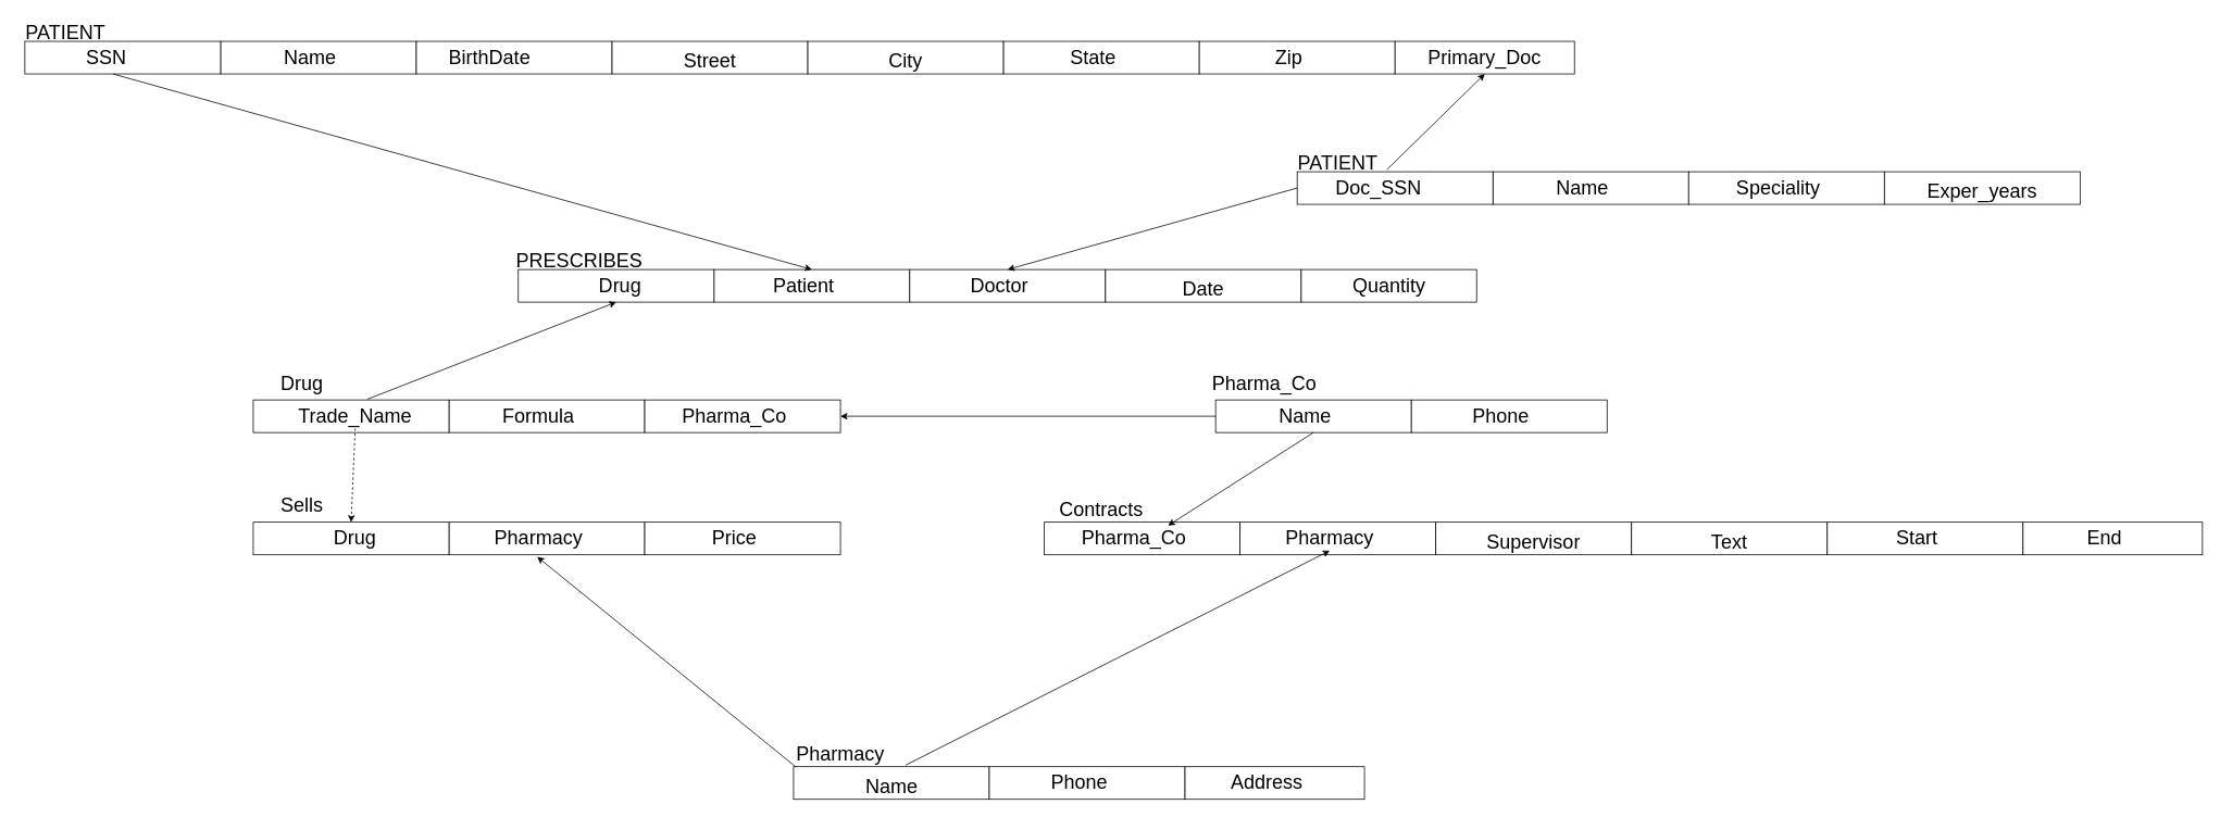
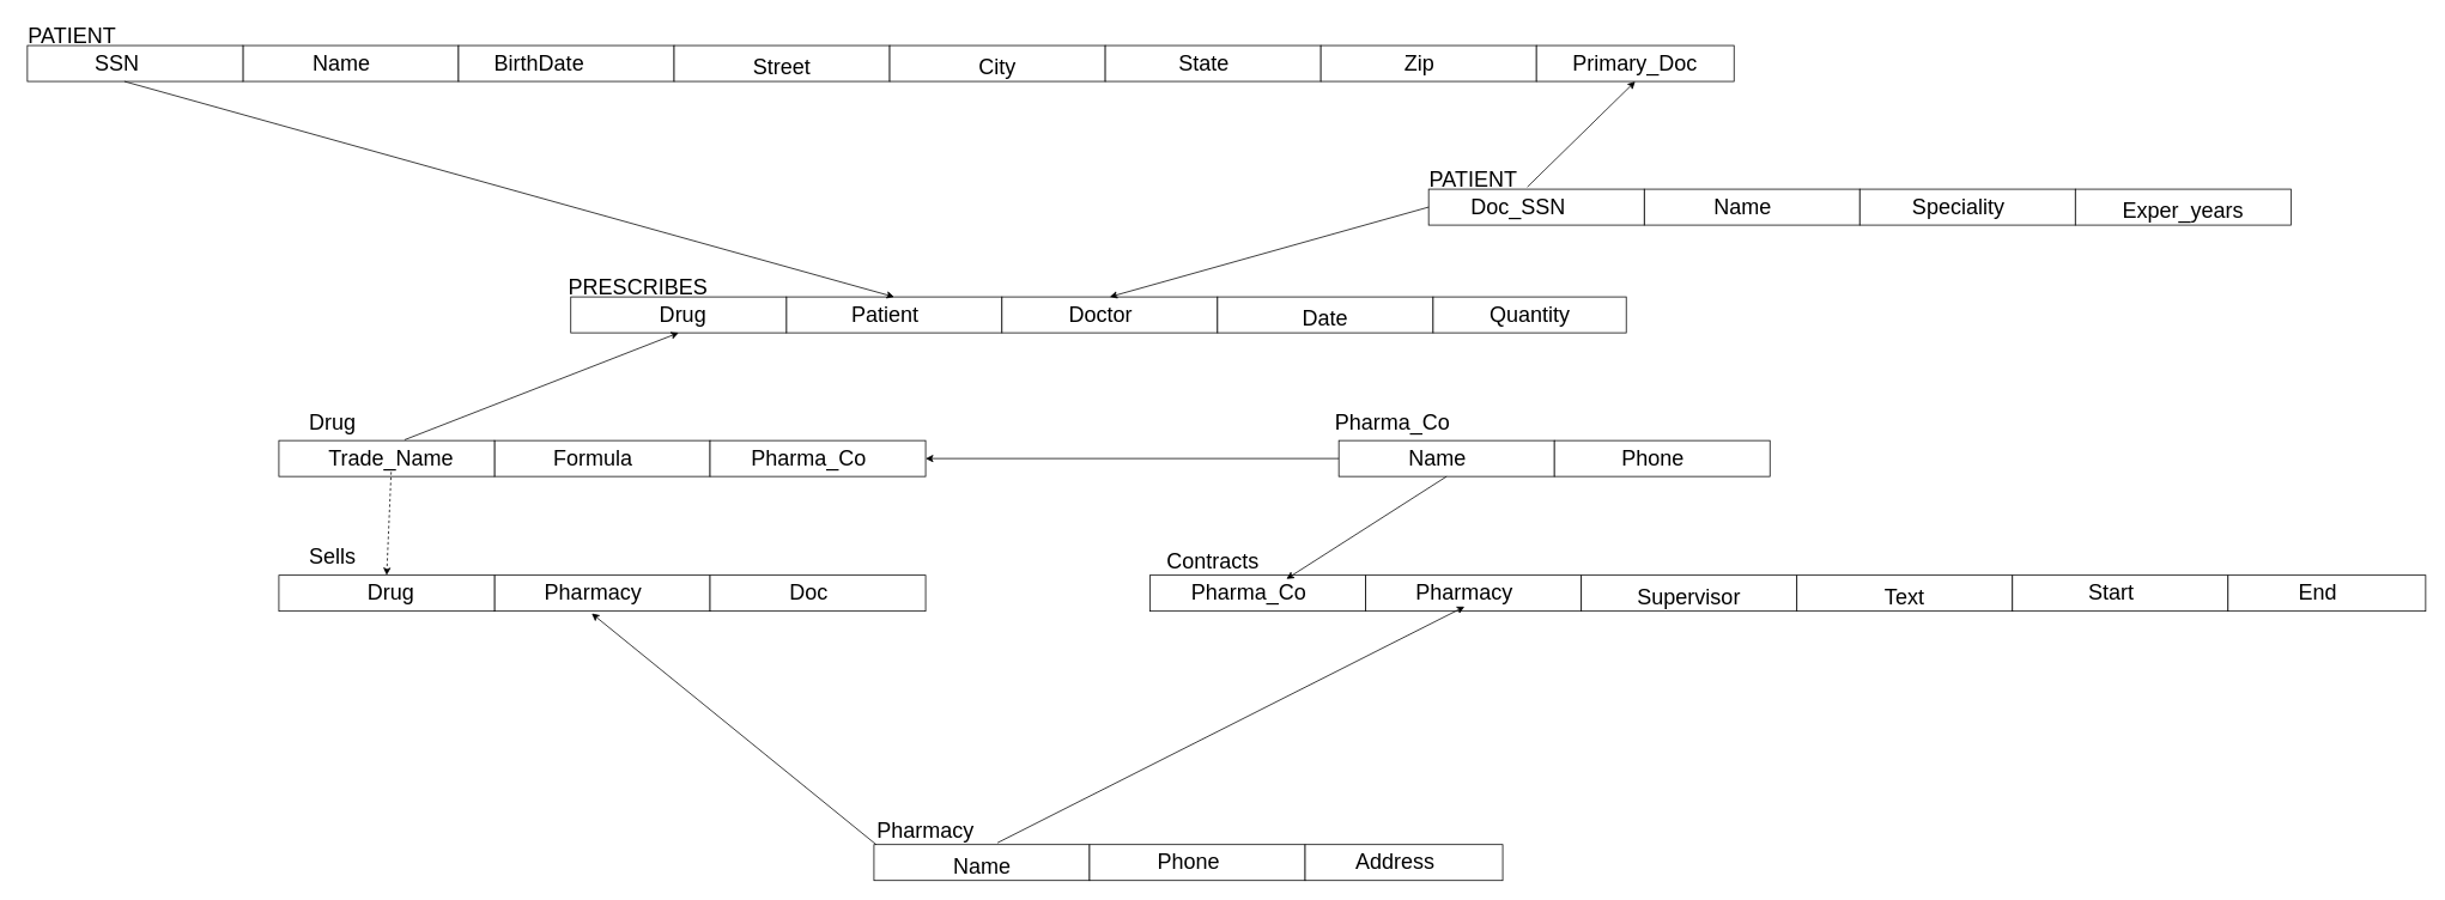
- <mxCell id="55" value="&lt;font style=&quot;font-size: 24px;&quot;&gt;Price&lt;/font&gt;" style="text;html=1;align=center;verticalAlign=middle;whiteSpace=wrap;rounded=0;" vertex="1" parent="1"><mxGeometry x="870" y="645" width="60" height="30" as="geometry" /></mxCell>
+ <mxCell id="55" value="&lt;font style=&quot;font-size: 24px;&quot;&gt;Doc&lt;/font&gt;" style="text;html=1;align=center;verticalAlign=middle;whiteSpace=wrap;rounded=0;" vertex="1" parent="1"><mxGeometry x="870" y="645" width="60" height="30" as="geometry" /></mxCell>
